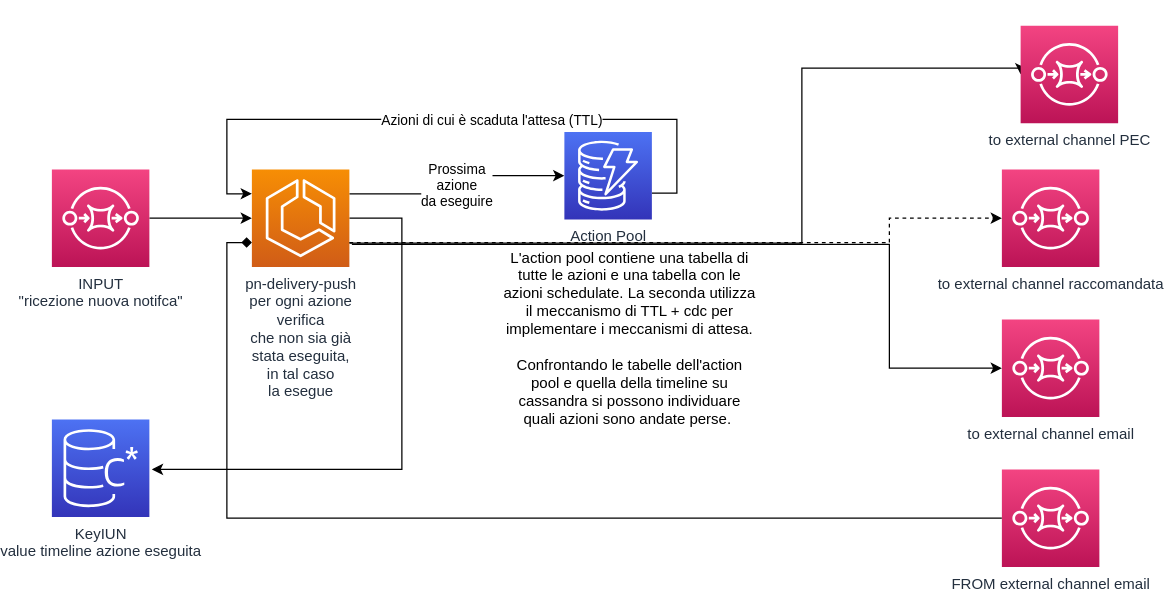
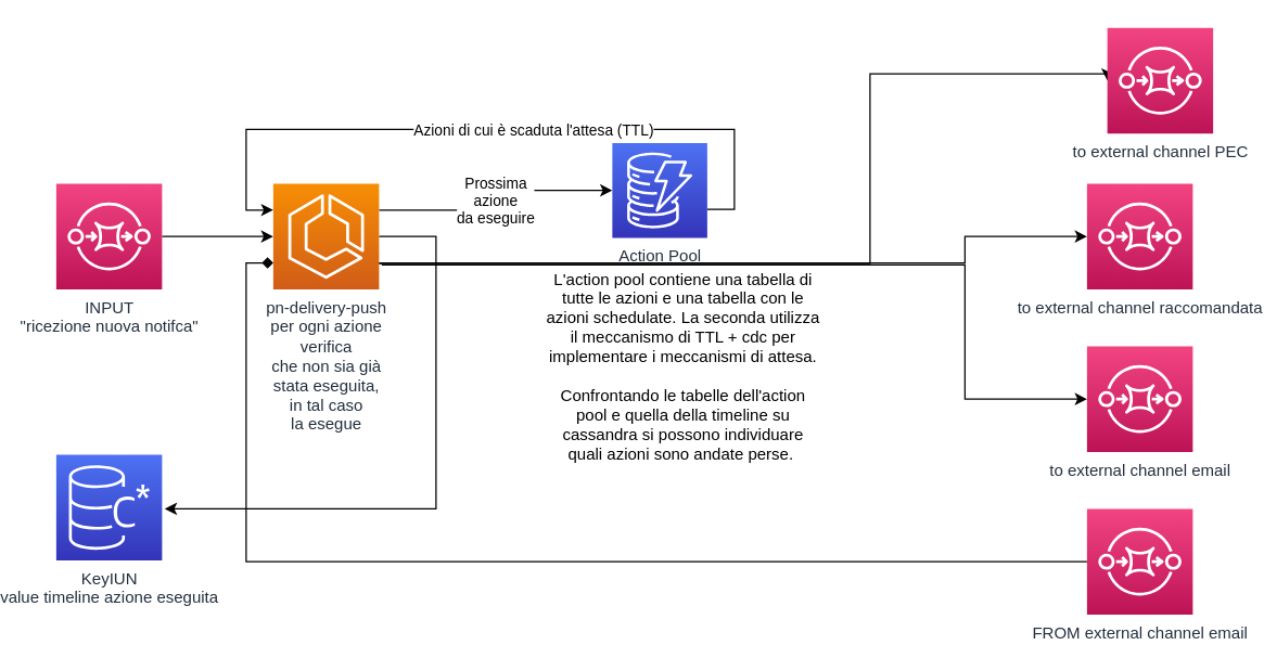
- <mxCell id="17" style="edgeStyle=orthogonalEdgeStyle;rounded=0;orthogonalLoop=1;jettySize=auto;html=1;exitX=1;exitY=0.75;exitDx=0;exitDy=0;exitPerimeter=0;entryX=0;entryY=0.5;entryDx=0;entryDy=0;entryPerimeter=0;dashed=1;" edge="1" parent="1" source="7" target="12"><mxGeometry relative="1" as="geometry"><mxPoint x="268" y="204" as="sourcePoint" /><mxPoint x="710" y="155" as="targetPoint" /><Array as="points"><mxPoint x="690" y="194" /><mxPoint x="690" y="174" /></Array></mxGeometry></mxCell>
+ <mxCell id="17" style="edgeStyle=orthogonalEdgeStyle;rounded=0;orthogonalLoop=1;jettySize=auto;html=1;exitX=1;exitY=0.75;exitDx=0;exitDy=0;exitPerimeter=0;entryX=0;entryY=0.5;entryDx=0;entryDy=0;entryPerimeter=0;" edge="1" parent="1" source="7" target="12"><mxGeometry relative="1" as="geometry"><mxPoint x="268" y="204" as="sourcePoint" /><mxPoint x="710" y="155" as="targetPoint" /><Array as="points"><mxPoint x="690" y="194" /><mxPoint x="690" y="174" /></Array></mxGeometry></mxCell>
